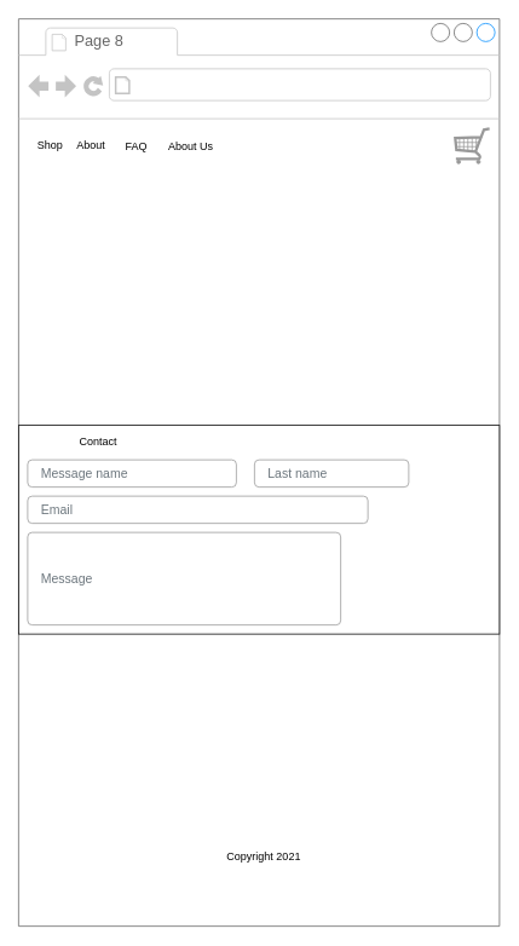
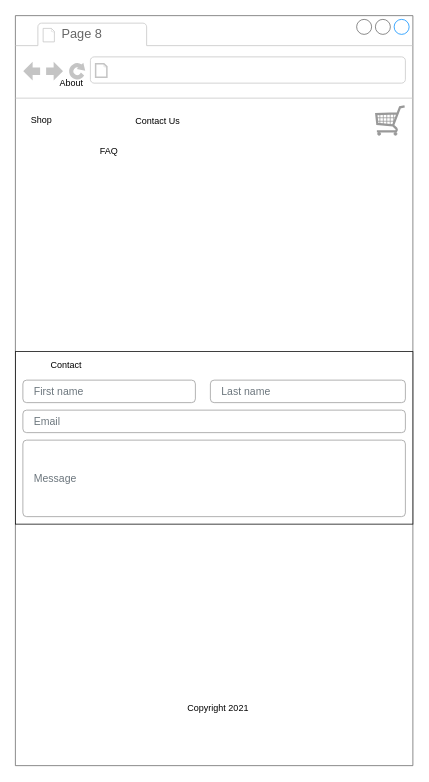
- <mxCell id="7" value="About" style="text;html=1;strokeColor=none;fillColor=none;align=center;verticalAlign=middle;whiteSpace=wrap;rounded=0;" parent="2" vertex="1"><mxGeometry x="60" y="130" width="40" height="20" as="geometry" /></mxCell>
+ <mxCell id="7" value="About" style="text;html=1;strokeColor=none;fillColor=none;align=center;verticalAlign=middle;whiteSpace=wrap;rounded=0;" parent="2" vertex="1"><mxGeometry x="55" y="80" width="40" height="20" as="geometry" /></mxCell>
- <mxCell id="8" value="FAQ" style="text;html=1;strokeColor=none;fillColor=none;align=center;verticalAlign=middle;whiteSpace=wrap;rounded=0;" parent="2" vertex="1"><mxGeometry x="110" y="131" width="40" height="20" as="geometry" /></mxCell>
+ <mxCell id="8" value="FAQ" style="text;html=1;strokeColor=none;fillColor=none;align=center;verticalAlign=middle;whiteSpace=wrap;rounded=0;" parent="2" vertex="1"><mxGeometry x="105" y="171" width="40" height="20" as="geometry" /></mxCell>
- <mxCell id="9" value="About Us" style="text;html=1;strokeColor=none;fillColor=none;align=center;verticalAlign=middle;whiteSpace=wrap;rounded=0;" parent="2" vertex="1"><mxGeometry x="158.5" y="131" width="61.5" height="20" as="geometry" /></mxCell>
+ <mxCell id="9" value="Contact Us" style="text;html=1;strokeColor=none;fillColor=none;align=center;verticalAlign=middle;whiteSpace=wrap;rounded=0;" parent="2" vertex="1"><mxGeometry x="158.5" y="131" width="61.5" height="20" as="geometry" /></mxCell>
- <mxCell id="15" value="Contact" style="text;html=1;strokeColor=none;fillColor=none;align=center;verticalAlign=middle;whiteSpace=wrap;rounded=0;" vertex="1" parent="2"><mxGeometry x="34.5" y="456" width="105.5" height="20" as="geometry" /></mxCell>
+ <mxCell id="15" value="Contact" style="text;html=1;strokeColor=none;fillColor=none;align=center;verticalAlign=middle;whiteSpace=wrap;rounded=0;" vertex="1" parent="2"><mxGeometry x="14.5" y="456" width="105.5" height="20" as="geometry" /></mxCell>
- <mxCell id="16" value="Message name" style="html=1;shadow=0;dashed=0;shape=mxgraph.bootstrap.rrect;rSize=5;fillColor=none;strokeColor=#999999;align=left;spacing=15;fontSize=14;fontColor=#6C767D;" vertex="1" parent="2"><mxGeometry x="10" y="486" width="230" height="30" as="geometry" /></mxCell>
+ <mxCell id="16" value="First name" style="html=1;shadow=0;dashed=0;shape=mxgraph.bootstrap.rrect;rSize=5;fillColor=none;strokeColor=#999999;align=left;spacing=15;fontSize=14;fontColor=#6C767D;" vertex="1" parent="2"><mxGeometry x="10" y="486" width="230" height="30" as="geometry" /></mxCell>
- <mxCell id="17" value="Last name" style="html=1;shadow=0;dashed=0;shape=mxgraph.bootstrap.rrect;rSize=5;fillColor=none;strokeColor=#999999;align=left;spacing=15;fontSize=14;fontColor=#6C767D;" vertex="1" parent="2"><mxGeometry x="260" y="486" width="170" height="30" as="geometry" /></mxCell>
+ <mxCell id="17" value="Last name" style="html=1;shadow=0;dashed=0;shape=mxgraph.bootstrap.rrect;rSize=5;fillColor=none;strokeColor=#999999;align=left;spacing=15;fontSize=14;fontColor=#6C767D;" vertex="1" parent="2"><mxGeometry x="260" y="486" width="260" height="30" as="geometry" /></mxCell>
- <mxCell id="18" value="Email" style="html=1;shadow=0;dashed=0;shape=mxgraph.bootstrap.rrect;rSize=5;fillColor=none;strokeColor=#999999;align=left;spacing=15;fontSize=14;fontColor=#6C767D;" vertex="1" parent="2"><mxGeometry x="10" y="526" width="375" height="30" as="geometry" /></mxCell>
+ <mxCell id="18" value="Email" style="html=1;shadow=0;dashed=0;shape=mxgraph.bootstrap.rrect;rSize=5;fillColor=none;strokeColor=#999999;align=left;spacing=15;fontSize=14;fontColor=#6C767D;" vertex="1" parent="2"><mxGeometry x="10" y="526" width="510" height="30" as="geometry" /></mxCell>
- <mxCell id="19" value="Message" style="html=1;shadow=0;dashed=0;shape=mxgraph.bootstrap.rrect;rSize=5;fillColor=none;strokeColor=#999999;align=left;spacing=15;fontSize=14;fontColor=#6C767D;" vertex="1" parent="2"><mxGeometry x="10" y="566" width="345" height="102" as="geometry" /></mxCell>
+ <mxCell id="19" value="Message" style="html=1;shadow=0;dashed=0;shape=mxgraph.bootstrap.rrect;rSize=5;fillColor=none;strokeColor=#999999;align=left;spacing=15;fontSize=14;fontColor=#6C767D;" vertex="1" parent="2"><mxGeometry x="10" y="566" width="510" height="102" as="geometry" /></mxCell>
